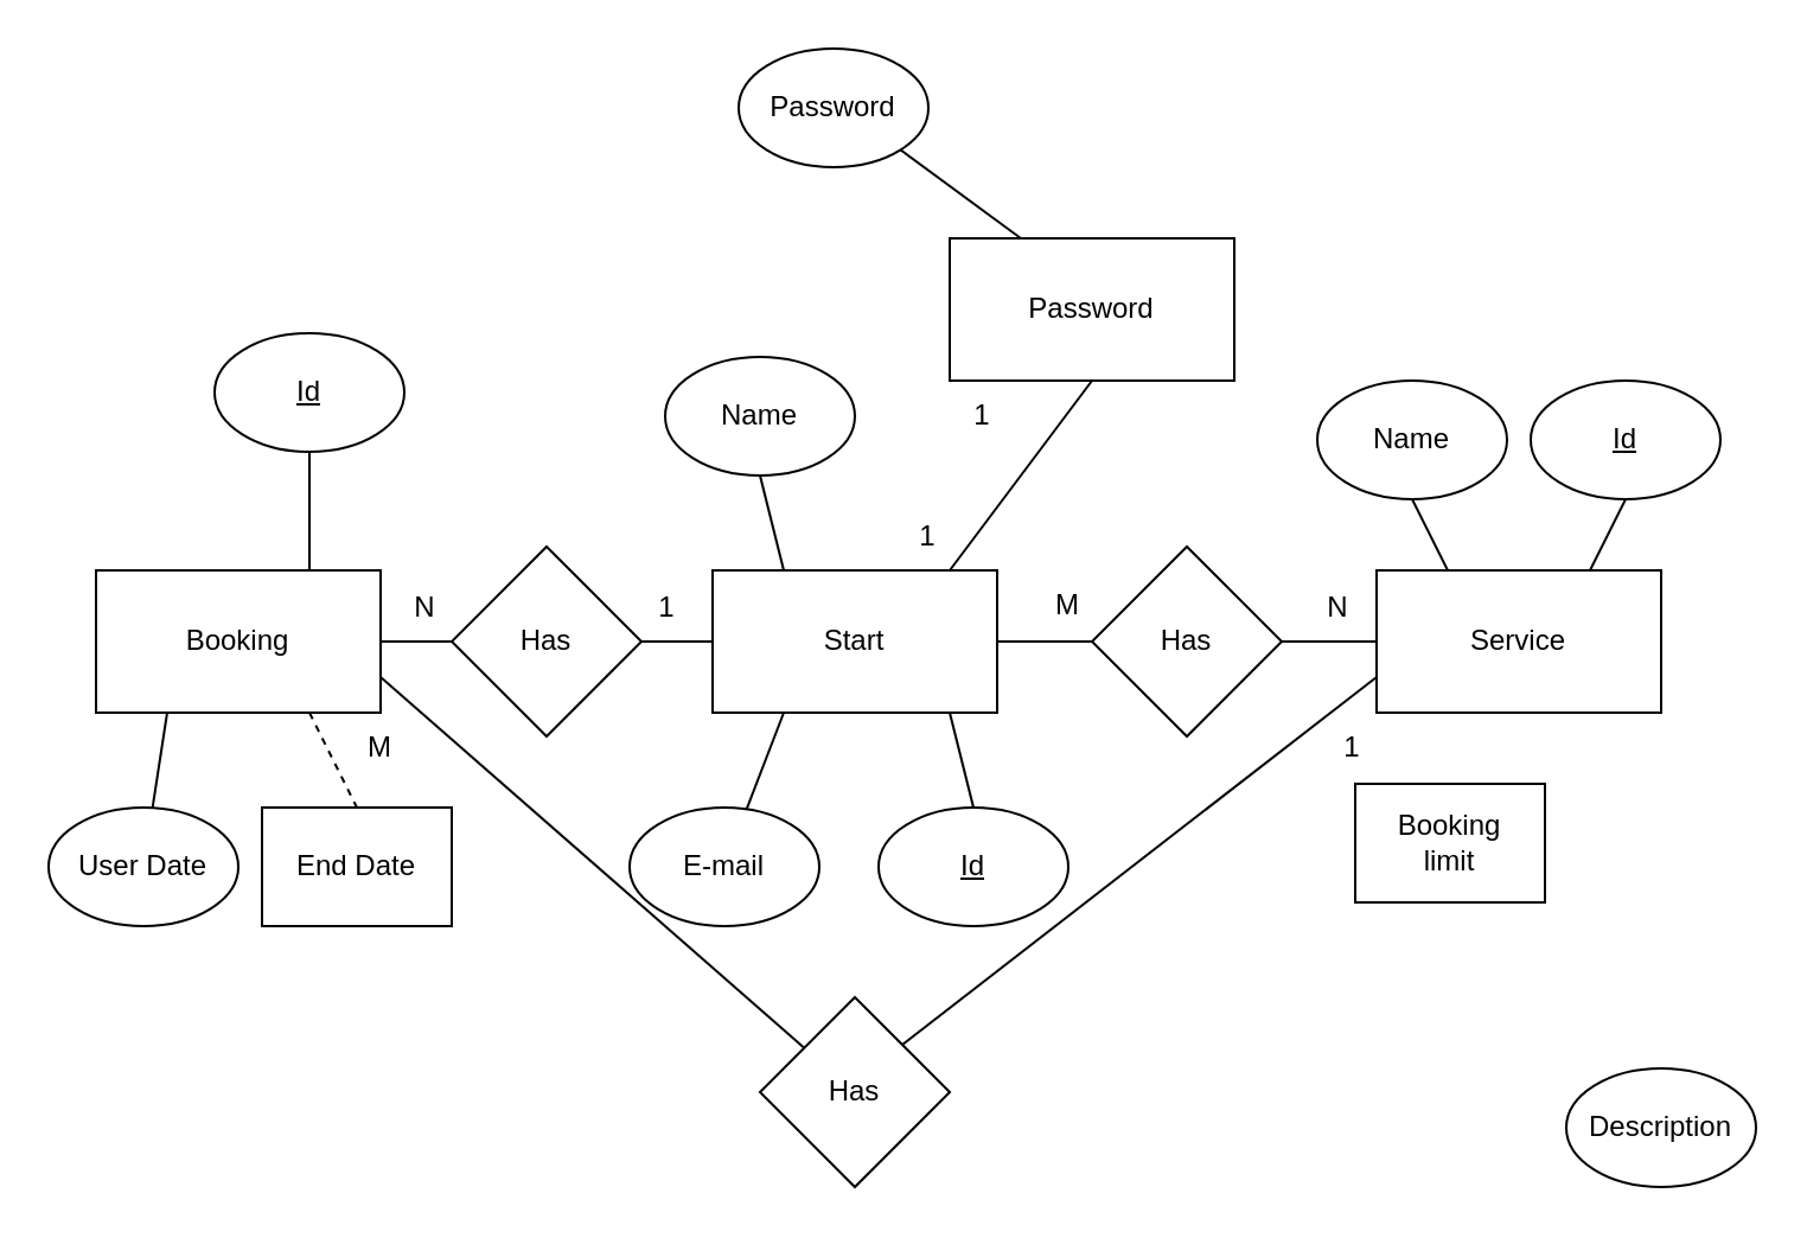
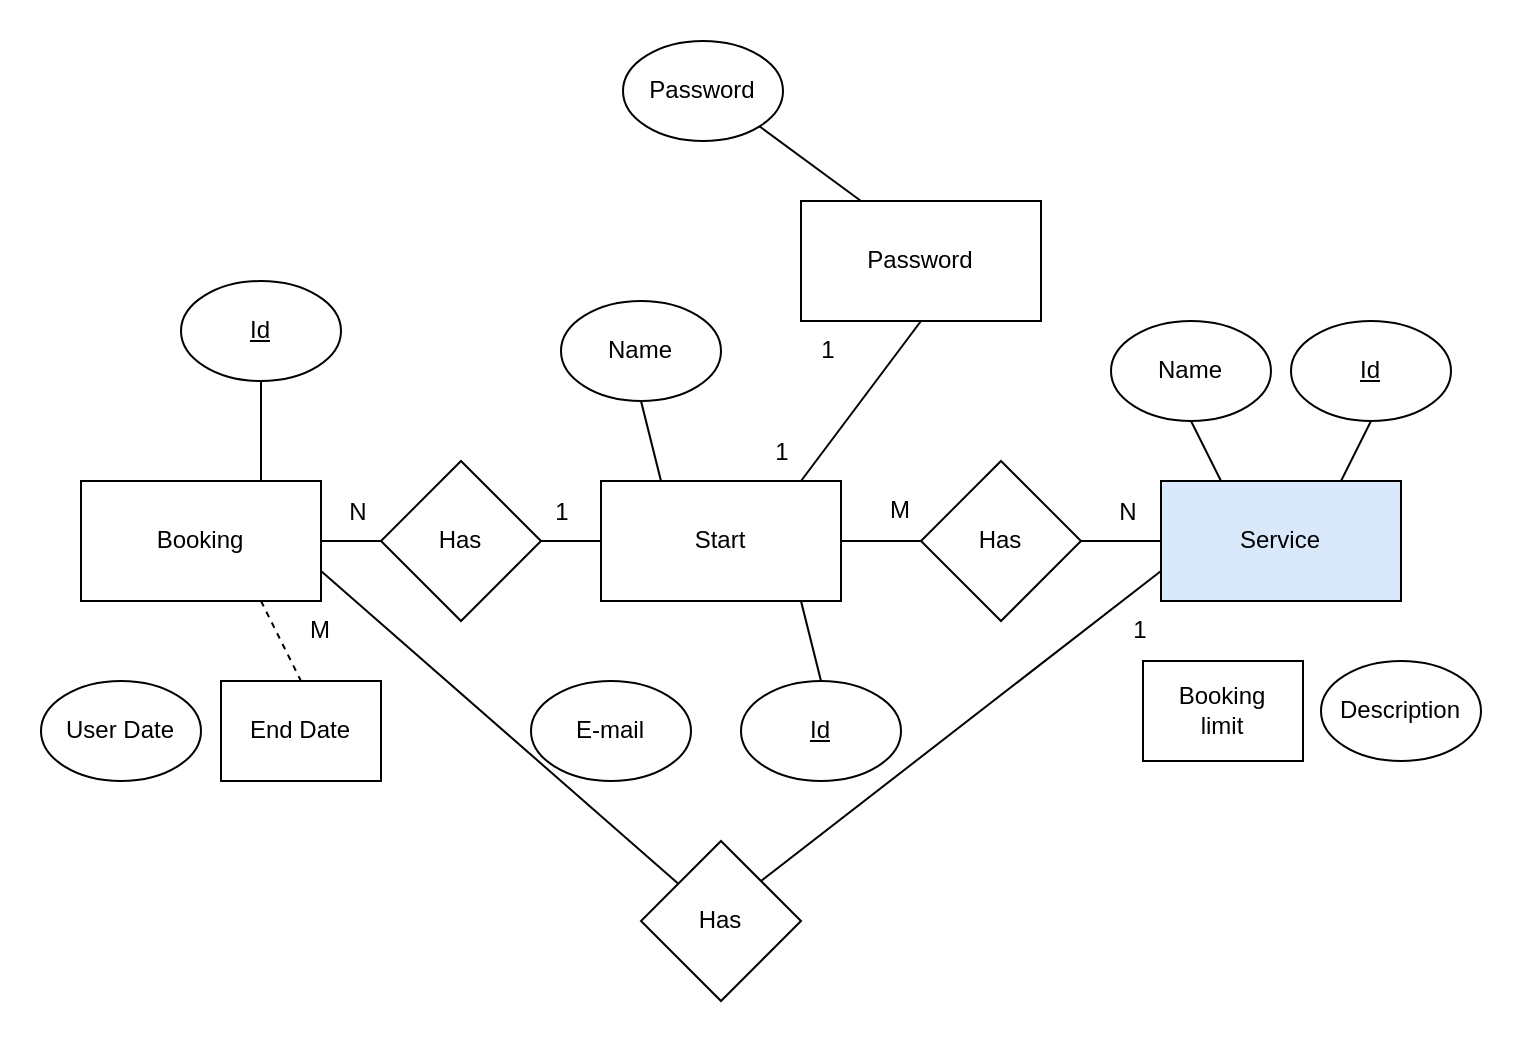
- <mxCell id="4" value="Service" style="rounded=0;whiteSpace=wrap;html=1;" parent="1" vertex="1"><mxGeometry x="580" y="240" width="120" height="60" as="geometry" /></mxCell>
+ <mxCell id="4" value="Service" style="rounded=0;whiteSpace=wrap;html=1;fillColor=#dae8fc;" parent="1" vertex="1"><mxGeometry x="580" y="240" width="120" height="60" as="geometry" /></mxCell>
- <mxCell id="22" value="" style="endArrow=none;html=1;rounded=0;exitX=0.25;exitY=1;exitDx=0;exitDy=0;" parent="1" source="18" target="20" edge="1"><mxGeometry width="50" height="50" relative="1" as="geometry"><mxPoint x="100" y="310" as="sourcePoint" /><mxPoint x="150" y="260" as="targetPoint" /></mxGeometry></mxCell>
- <mxCell id="8" value="" style="endArrow=none;html=1;rounded=0;exitX=0.25;exitY=1;exitDx=0;exitDy=0;" parent="1" source="3" target="7" edge="1"><mxGeometry width="50" height="50" relative="1" as="geometry"><mxPoint x="360" y="310" as="sourcePoint" /><mxPoint x="410" y="260" as="targetPoint" /></mxGeometry></mxCell>
- <mxCell id="37" value="Description" style="ellipse;whiteSpace=wrap;html=1;" parent="1" vertex="1"><mxGeometry x="660" y="450" width="80" height="50" as="geometry" /></mxCell>
+ <mxCell id="37" value="Description" style="ellipse;whiteSpace=wrap;html=1;" parent="1" vertex="1"><mxGeometry x="660" y="330" width="80" height="50" as="geometry" /></mxCell>
